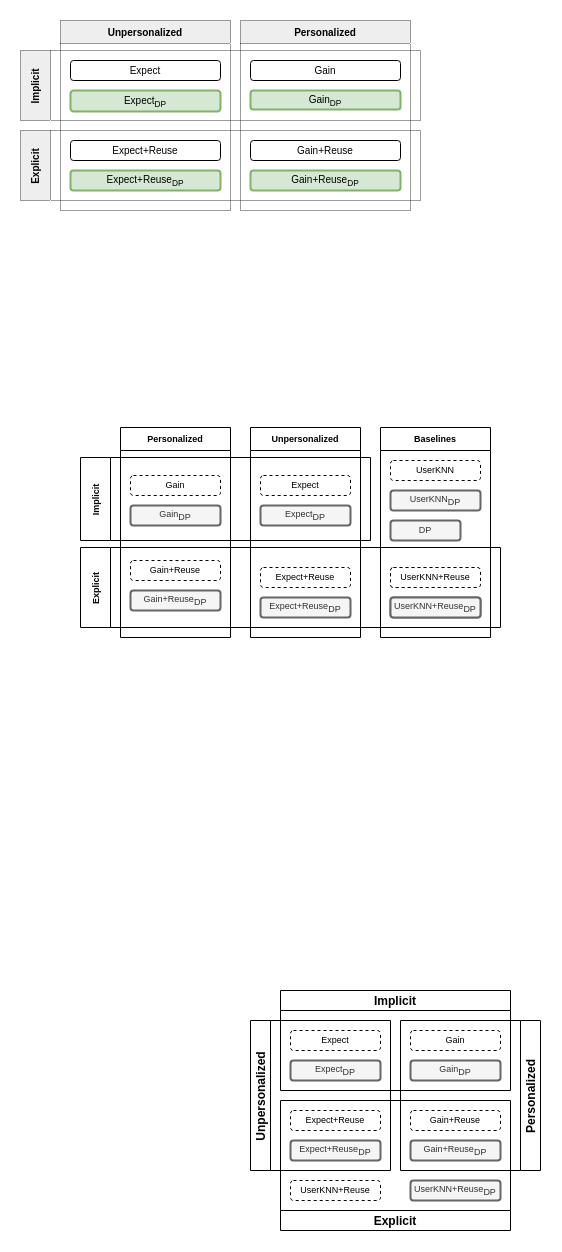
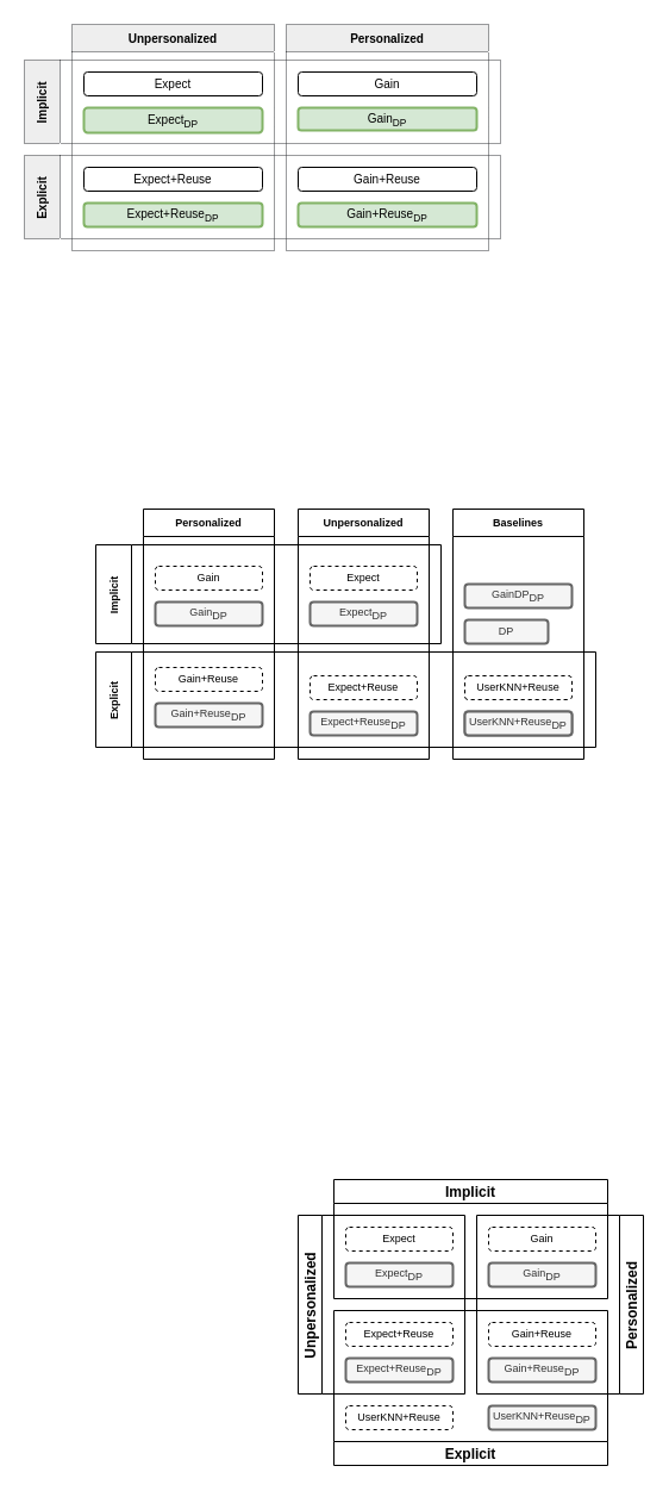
- <mxCell id="34" value="UserKNN" style="rounded=1;whiteSpace=wrap;html=1;dashed=1;strokeColor=#000000;strokeWidth=1;fontSize=9;" vertex="1" parent="28"><mxGeometry x="10" y="33" width="90" height="20" as="geometry" /></mxCell>
- <mxCell id="33" value="UserKNN&lt;sub style=&quot;font-size: 9px&quot;&gt;DP&lt;/sub&gt;" style="rounded=1;whiteSpace=wrap;html=1;strokeWidth=2;fillColor=#f5f5f5;fontColor=#333333;strokeColor=#666666;fontSize=9;" vertex="1" parent="28"><mxGeometry x="10" y="63" width="90" height="20" as="geometry" /></mxCell>
+ <mxCell id="33" value="GainDP&lt;sub style=&quot;font-size: 9px&quot;&gt;DP&lt;/sub&gt;" style="rounded=1;whiteSpace=wrap;html=1;strokeWidth=2;fillColor=#f5f5f5;fontColor=#333333;strokeColor=#666666;fontSize=9;" vertex="1" parent="28"><mxGeometry x="10" y="63" width="90" height="20" as="geometry" /></mxCell>
